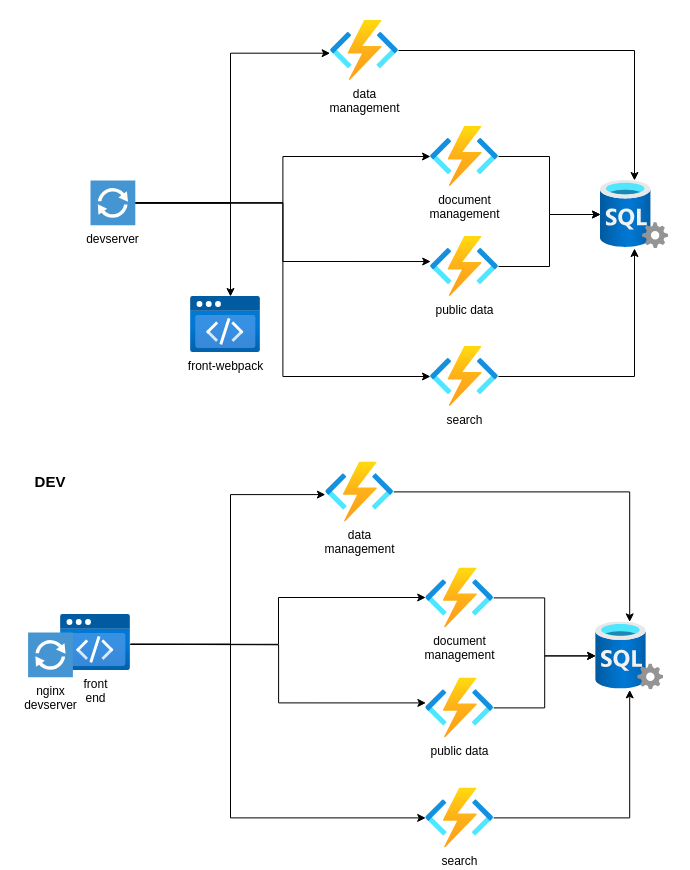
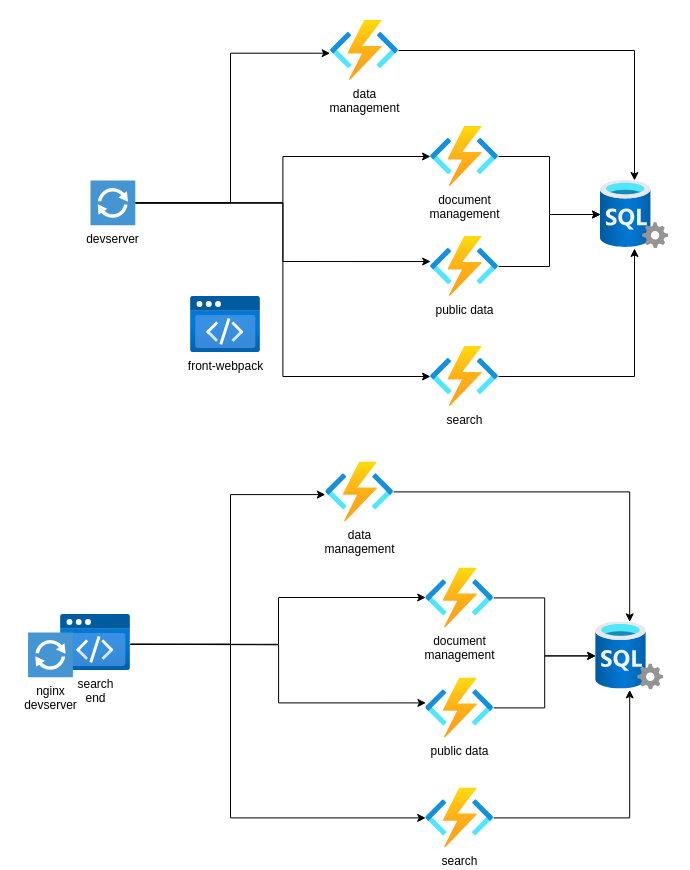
- <mxCell id="2" style="edgeStyle=orthogonalEdgeStyle;rounded=0;orthogonalLoop=1;jettySize=auto;html=1;" parent="1" source="7" target="8" edge="1"><mxGeometry relative="1" as="geometry"><Array as="points"><mxPoint x="230" y="202" /><mxPoint x="230" y="344" /></Array></mxGeometry></mxCell>
- <mxCell id="13" value="&lt;b&gt;&lt;font style=&quot;font-size: 15px;&quot;&gt;DEV&lt;br&gt;&lt;/font&gt;&lt;/b&gt;" style="text;html=1;strokeColor=none;fillColor=none;align=center;verticalAlign=middle;whiteSpace=wrap;rounded=0;" parent="1" vertex="1"><mxGeometry x="20" y="466" width="60" height="30" as="geometry" /></mxCell>
- <mxCell id="12" value="front&lt;br&gt;end" style="aspect=fixed;html=1;points=[];align=center;image;fontSize=12;image=img/lib/azure2/preview/Static_Apps.svg;" parent="1" vertex="1"><mxGeometry x="60" y="614" width="70" height="56.0" as="geometry" /></mxCell>
+ <mxCell id="12" value="search&lt;br&gt;end" style="aspect=fixed;html=1;points=[];align=center;image;fontSize=12;image=img/lib/azure2/preview/Static_Apps.svg;" parent="1" vertex="1"><mxGeometry x="60" y="614" width="70" height="56.0" as="geometry" /></mxCell>
